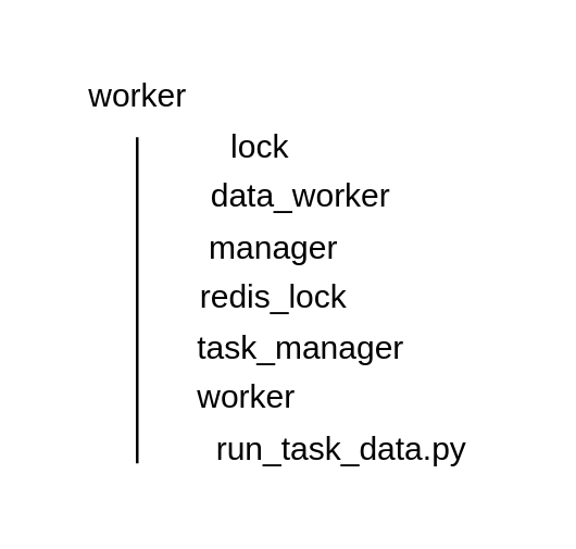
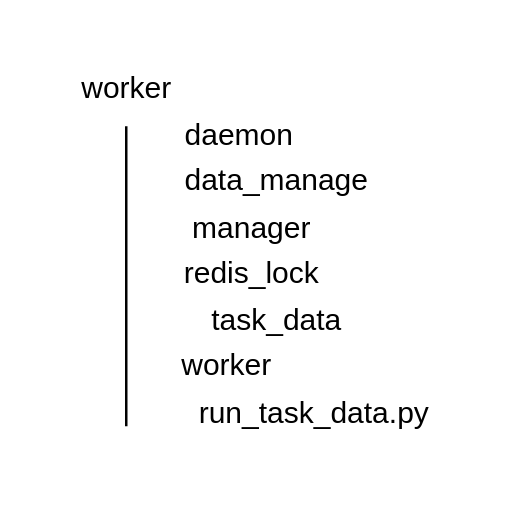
- <mxCell id="3" value="lock" style="text;html=1;align=center;verticalAlign=middle;resizable=0;points=[];autosize=1;strokeColor=none;fillColor=none;" vertex="1" parent="1"><mxGeometry x="60" y="39" width="70" height="30" as="geometry" /></mxCell>
+ <mxCell id="3" value="daemon" style="text;html=1;align=center;verticalAlign=middle;resizable=0;points=[];autosize=1;strokeColor=none;fillColor=none;" vertex="1" parent="1"><mxGeometry x="60" y="39" width="70" height="30" as="geometry" /></mxCell>
- <mxCell id="4" value="data_worker" style="text;html=1;align=center;verticalAlign=middle;resizable=0;points=[];autosize=1;strokeColor=none;fillColor=none;" vertex="1" parent="1"><mxGeometry x="60" y="57" width="100" height="30" as="geometry" /></mxCell>
+ <mxCell id="4" value="data_manage" style="text;html=1;align=center;verticalAlign=middle;resizable=0;points=[];autosize=1;strokeColor=none;fillColor=none;" vertex="1" parent="1"><mxGeometry x="60" y="57" width="100" height="30" as="geometry" /></mxCell>
- <mxCell id="7" value="task_manager" style="text;html=1;align=center;verticalAlign=middle;resizable=0;points=[];autosize=1;strokeColor=none;fillColor=none;" vertex="1" parent="1"><mxGeometry x="60" y="113" width="100" height="30" as="geometry" /></mxCell>
+ <mxCell id="7" value="task_data" style="text;html=1;align=center;verticalAlign=middle;resizable=0;points=[];autosize=1;strokeColor=none;fillColor=none;" vertex="1" parent="1"><mxGeometry x="60" y="113" width="100" height="30" as="geometry" /></mxCell>
